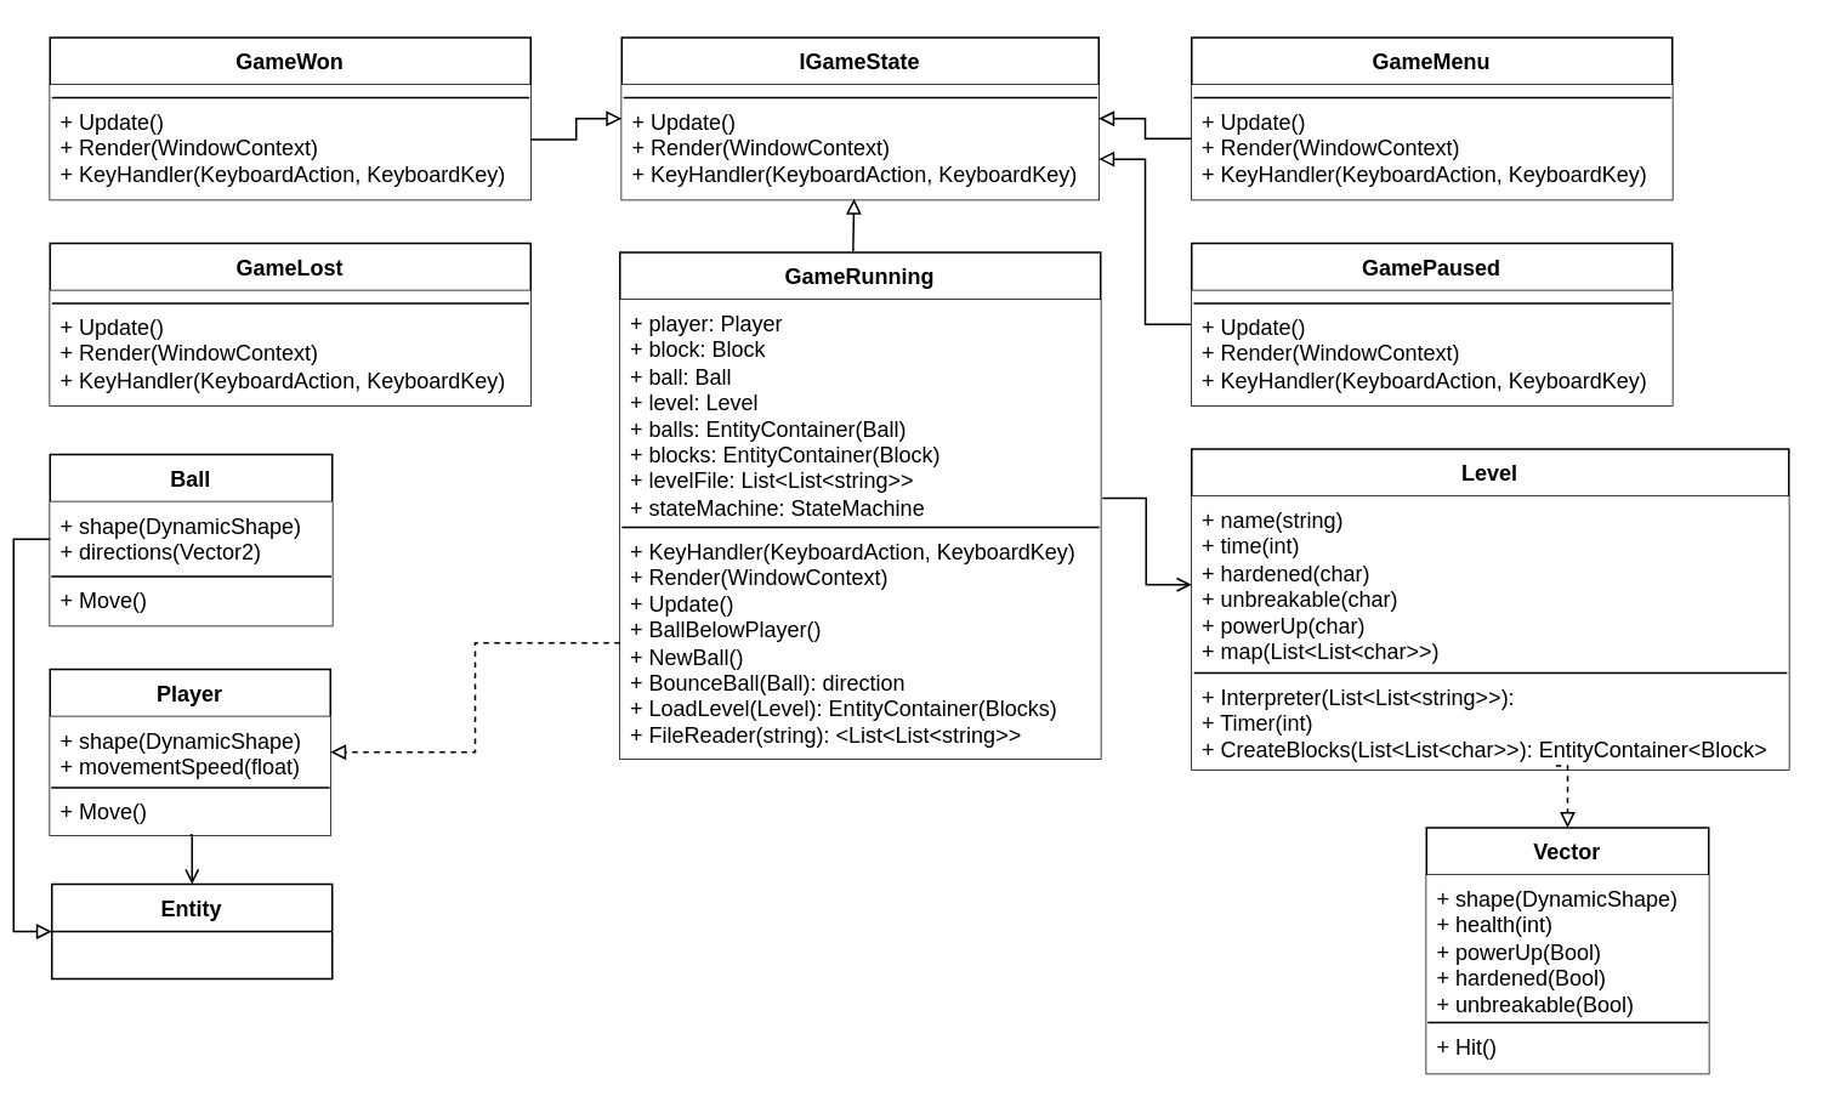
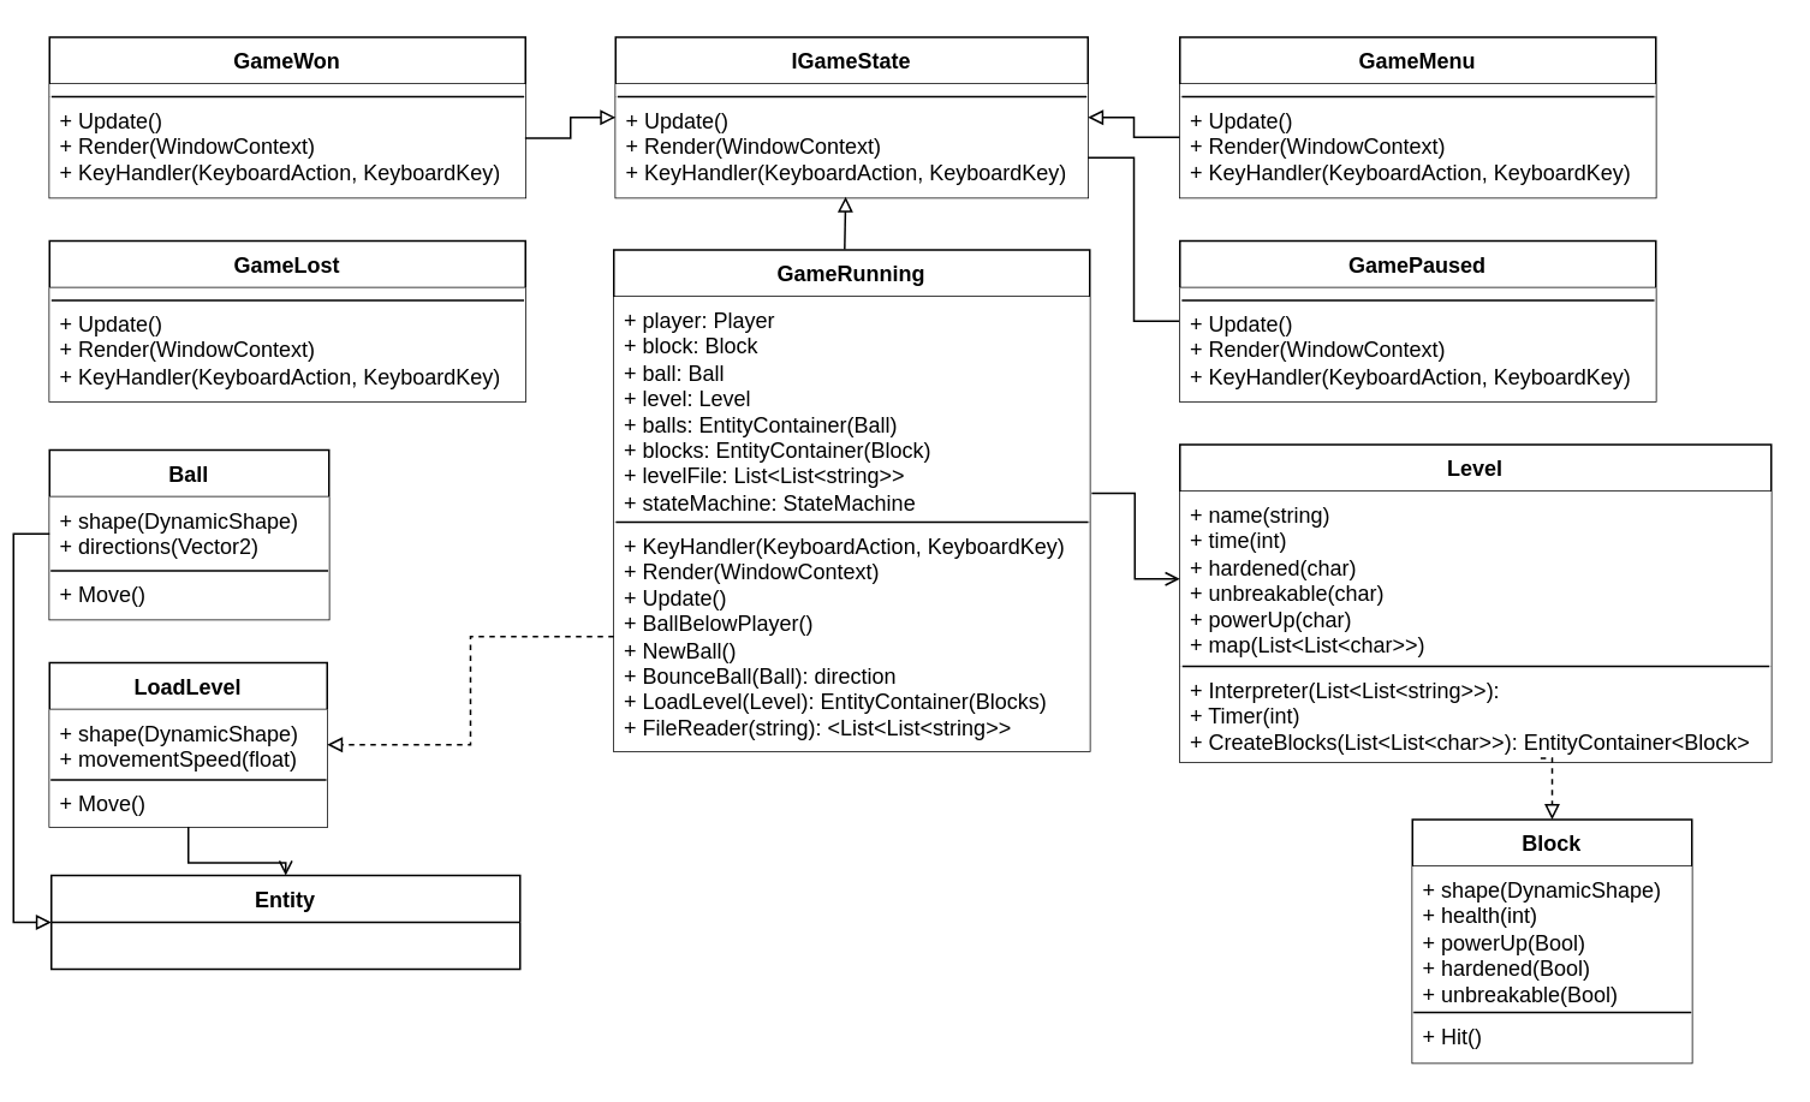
- <mxCell id="22" value="" style="edgeStyle=orthogonalEdgeStyle;rounded=0;orthogonalLoop=1;jettySize=auto;html=1;strokeColor=light-dark(#000000,#000000);endArrow=block;endFill=0;entryX=1;entryY=0.75;entryDx=0;entryDy=0;" edge="1" parent="1" source="23" target="6"><mxGeometry relative="1" as="geometry" /></mxCell>
+ <mxCell id="22" value="" style="edgeStyle=orthogonalEdgeStyle;rounded=0;orthogonalLoop=1;jettySize=auto;html=1;strokeColor=light-dark(#000000,#000000);endArrow=none;endFill=0;entryX=1;entryY=0.75;entryDx=0;entryDy=0;" edge="1" parent="1" source="23" target="6"><mxGeometry relative="1" as="geometry" /></mxCell>
- <mxCell id="30" value="&lt;font&gt;&lt;span style=&quot;caret-color: rgb(14, 14, 14); color: light-dark(rgb(0, 0, 0), rgb(0, 0, 0));&quot;&gt;Player&lt;/span&gt;&lt;/font&gt;" style="swimlane;fontStyle=1;align=center;verticalAlign=top;childLayout=stackLayout;horizontal=1;startSize=26;horizontalStack=0;resizeParent=1;resizeParentMax=0;resizeLast=0;collapsible=1;marginBottom=0;whiteSpace=wrap;html=1;strokeColor=light-dark(#000000,#0B0B0B);fillColor=light-dark(#FFFFFF,#FFFFFF);" vertex="1" parent="1"><mxGeometry x="20" y="367" width="154" height="91" as="geometry"><mxRectangle x="425" y="210" width="100" height="30" as="alternateBounds" /></mxGeometry></mxCell>
+ <mxCell id="30" value="&lt;font&gt;&lt;span style=&quot;caret-color: rgb(14, 14, 14); color: light-dark(rgb(0, 0, 0), rgb(0, 0, 0));&quot;&gt;LoadLevel&lt;/span&gt;&lt;/font&gt;" style="swimlane;fontStyle=1;align=center;verticalAlign=top;childLayout=stackLayout;horizontal=1;startSize=26;horizontalStack=0;resizeParent=1;resizeParentMax=0;resizeLast=0;collapsible=1;marginBottom=0;whiteSpace=wrap;html=1;strokeColor=light-dark(#000000,#0B0B0B);fillColor=light-dark(#FFFFFF,#FFFFFF);" vertex="1" parent="1"><mxGeometry x="20" y="367" width="154" height="91" as="geometry"><mxRectangle x="425" y="210" width="100" height="30" as="alternateBounds" /></mxGeometry></mxCell>
- <mxCell id="34" value="&lt;font&gt;&lt;span style=&quot;caret-color: rgb(14, 14, 14); color: light-dark(rgb(0, 0, 0), rgb(0, 0, 0));&quot;&gt;Vector&lt;/span&gt;&lt;/font&gt;" style="swimlane;fontStyle=1;align=center;verticalAlign=top;childLayout=stackLayout;horizontal=1;startSize=26;horizontalStack=0;resizeParent=1;resizeParentMax=0;resizeLast=0;collapsible=1;marginBottom=0;whiteSpace=wrap;html=1;strokeColor=light-dark(#000000,#0B0B0B);fillColor=light-dark(#FFFFFF,#FFFFFF);" vertex="1" parent="1"><mxGeometry x="776" y="454" width="155" height="135" as="geometry"><mxRectangle x="425" y="210" width="100" height="30" as="alternateBounds" /></mxGeometry></mxCell>
+ <mxCell id="34" value="&lt;font&gt;&lt;span style=&quot;caret-color: rgb(14, 14, 14); color: light-dark(rgb(0, 0, 0), rgb(0, 0, 0));&quot;&gt;Block&lt;/span&gt;&lt;/font&gt;" style="swimlane;fontStyle=1;align=center;verticalAlign=top;childLayout=stackLayout;horizontal=1;startSize=26;horizontalStack=0;resizeParent=1;resizeParentMax=0;resizeLast=0;collapsible=1;marginBottom=0;whiteSpace=wrap;html=1;strokeColor=light-dark(#000000,#0B0B0B);fillColor=light-dark(#FFFFFF,#FFFFFF);" vertex="1" parent="1"><mxGeometry x="776" y="454" width="155" height="135" as="geometry"><mxRectangle x="425" y="210" width="100" height="30" as="alternateBounds" /></mxGeometry></mxCell>
- <mxCell id="46" value="&lt;font&gt;&lt;span style=&quot;caret-color: rgb(14, 14, 14); color: light-dark(rgb(0, 0, 0), rgb(0, 0, 0));&quot;&gt;Entity&lt;/span&gt;&lt;/font&gt;" style="swimlane;fontStyle=1;align=center;verticalAlign=top;childLayout=stackLayout;horizontal=1;startSize=26;horizontalStack=0;resizeParent=1;resizeParentMax=0;resizeLast=0;collapsible=1;marginBottom=0;whiteSpace=wrap;html=1;strokeColor=light-dark(#000000,#0B0B0B);fillColor=light-dark(#FFFFFF,#FFFFFF);" vertex="1" parent="1"><mxGeometry x="21" y="485" width="154" height="52" as="geometry"><mxRectangle x="425" y="210" width="100" height="30" as="alternateBounds" /></mxGeometry></mxCell>
+ <mxCell id="46" value="&lt;font&gt;&lt;span style=&quot;caret-color: rgb(14, 14, 14); color: light-dark(rgb(0, 0, 0), rgb(0, 0, 0));&quot;&gt;Entity&lt;/span&gt;&lt;/font&gt;" style="swimlane;fontStyle=1;align=center;verticalAlign=top;childLayout=stackLayout;horizontal=1;startSize=26;horizontalStack=0;resizeParent=1;resizeParentMax=0;resizeLast=0;collapsible=1;marginBottom=0;whiteSpace=wrap;html=1;strokeColor=light-dark(#000000,#0B0B0B);fillColor=light-dark(#FFFFFF,#FFFFFF);" vertex="1" parent="1"><mxGeometry x="21" y="485" width="260" height="52" as="geometry"><mxRectangle x="425" y="210" width="100" height="30" as="alternateBounds" /></mxGeometry></mxCell>
